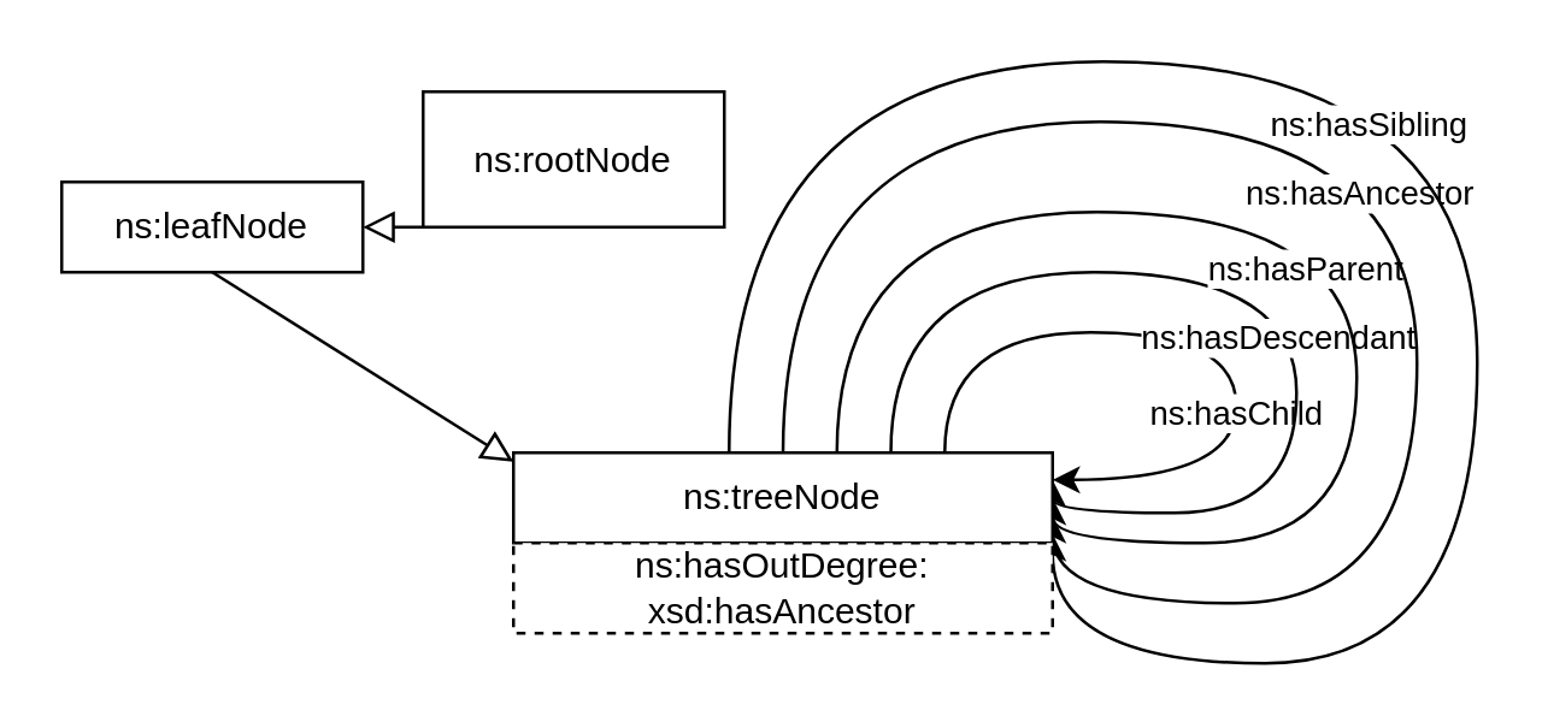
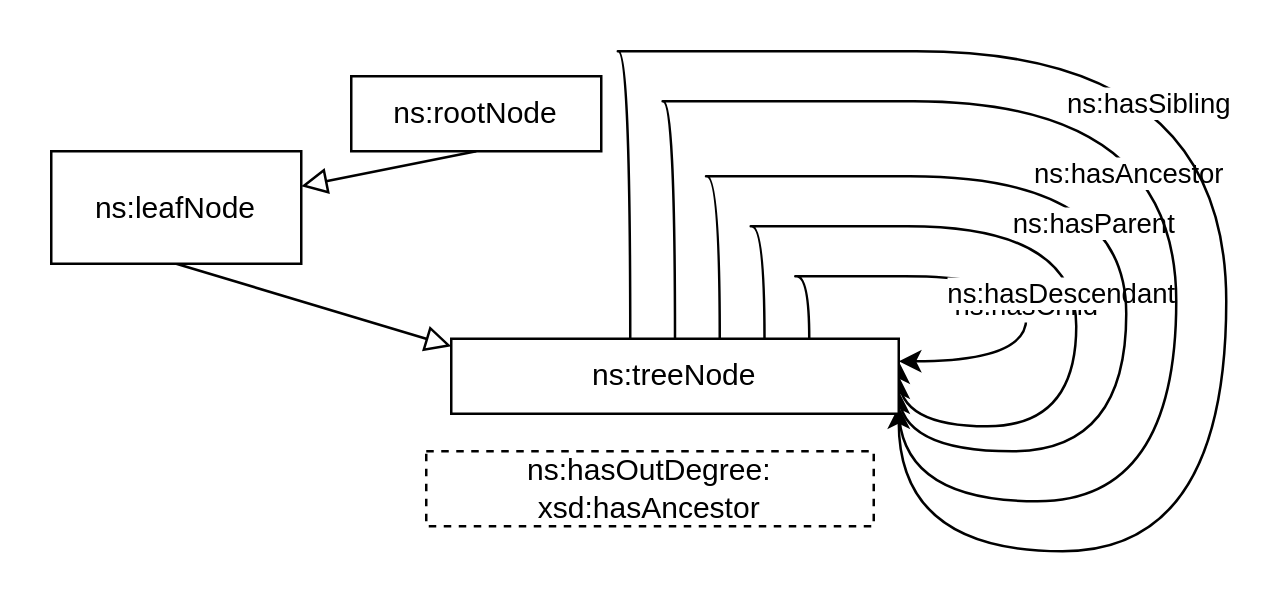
- <mxCell id="5" value="ns:rootNode" style="rounded=0;whiteSpace=wrap;html=1;snapToPoint=1;points=[[0.1,0],[0.2,0],[0.3,0],[0.4,0],[0.5,0],[0.6,0],[0.7,0],[0.8,0],[0.9,0],[0,0.1],[0,0.3],[0,0.5],[0,0.7],[0,0.9],[0.1,1],[0.2,1],[0.3,1],[0.4,1],[0.5,1],[0.6,1],[0.7,1],[0.8,1],[0.9,1],[1,0.1],[1,0.3],[1,0.5],[1,0.7],[1,0.9]];" vertex="1" parent="1"><mxGeometry x="140" y="30" width="100" height="45" as="geometry" /></mxCell>
+ <mxCell id="5" value="ns:rootNode" style="rounded=0;whiteSpace=wrap;html=1;snapToPoint=1;points=[[0.1,0],[0.2,0],[0.3,0],[0.4,0],[0.5,0],[0.6,0],[0.7,0],[0.8,0],[0.9,0],[0,0.1],[0,0.3],[0,0.5],[0,0.7],[0,0.9],[0.1,1],[0.2,1],[0.3,1],[0.4,1],[0.5,1],[0.6,1],[0.7,1],[0.8,1],[0.9,1],[1,0.1],[1,0.3],[1,0.5],[1,0.7],[1,0.9]];" vertex="1" parent="1"><mxGeometry x="140" y="30" width="100" height="30" as="geometry" /></mxCell>
- <mxCell id="3" value="ns:leafNode" style="rounded=0;whiteSpace=wrap;html=1;snapToPoint=1;points=[[0.1,0],[0.2,0],[0.3,0],[0.4,0],[0.5,0],[0.6,0],[0.7,0],[0.8,0],[0.9,0],[0,0.1],[0,0.3],[0,0.5],[0,0.7],[0,0.9],[0.1,1],[0.2,1],[0.3,1],[0.4,1],[0.5,1],[0.6,1],[0.7,1],[0.8,1],[0.9,1],[1,0.1],[1,0.3],[1,0.5],[1,0.7],[1,0.9]];" vertex="1" parent="1"><mxGeometry x="20" y="60" width="100" height="30" as="geometry" /></mxCell>
+ <mxCell id="3" value="ns:leafNode" style="rounded=0;whiteSpace=wrap;html=1;snapToPoint=1;points=[[0.1,0],[0.2,0],[0.3,0],[0.4,0],[0.5,0],[0.6,0],[0.7,0],[0.8,0],[0.9,0],[0,0.1],[0,0.3],[0,0.5],[0,0.7],[0,0.9],[0.1,1],[0.2,1],[0.3,1],[0.4,1],[0.5,1],[0.6,1],[0.7,1],[0.8,1],[0.9,1],[1,0.1],[1,0.3],[1,0.5],[1,0.7],[1,0.9]];" vertex="1" parent="1"><mxGeometry x="20" y="60" width="100" height="45" as="geometry" /></mxCell>
- <mxCell id="16" value="ns:treeNode" style="rounded=0;whiteSpace=wrap;html=1;snapToPoint=1;points=[[0.1,0],[0.2,0],[0.3,0],[0.4,0],[0.5,0],[0.6,0],[0.7,0],[0.8,0],[0.9,0],[0,0.1],[0,0.3],[0,0.5],[0,0.7],[0,0.9],[0.1,1],[0.2,1],[0.3,1],[0.4,1],[0.5,1],[0.6,1],[0.7,1],[0.8,1],[0.9,1],[1,0.1],[1,0.3],[1,0.5],[1,0.7],[1,0.9]];" vertex="1" parent="1"><mxGeometry x="170" y="150" width="179" height="30" as="geometry" /></mxCell>
+ <mxCell id="16" value="ns:treeNode" style="rounded=0;whiteSpace=wrap;html=1;snapToPoint=1;points=[[0.1,0],[0.2,0],[0.3,0],[0.4,0],[0.5,0],[0.6,0],[0.7,0],[0.8,0],[0.9,0],[0,0.1],[0,0.3],[0,0.5],[0,0.7],[0,0.9],[0.1,1],[0.2,1],[0.3,1],[0.4,1],[0.5,1],[0.6,1],[0.7,1],[0.8,1],[0.9,1],[1,0.1],[1,0.3],[1,0.5],[1,0.7],[1,0.9]];" vertex="1" parent="1"><mxGeometry x="180" y="135" width="179" height="30" as="geometry" /></mxCell>
